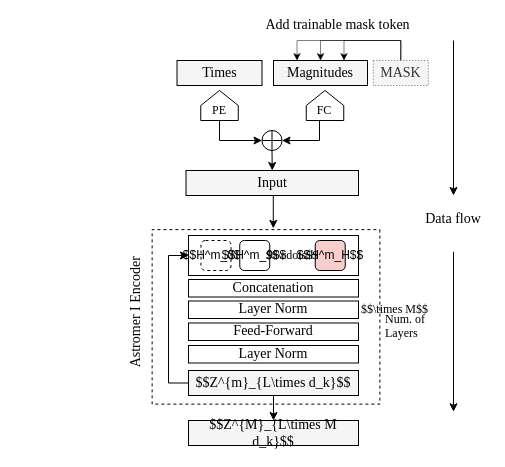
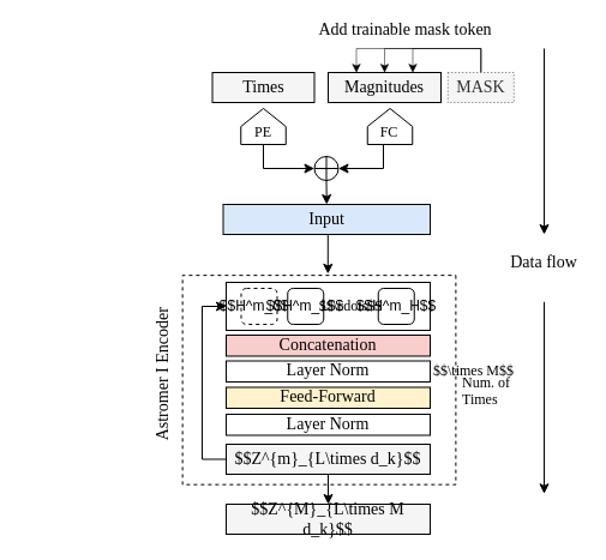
- <mxCell id="34" value="&lt;font style=&quot;font-size: 14px;&quot; face=&quot;Garamond&quot;&gt;Input&lt;/font&gt;" style="rounded=0;whiteSpace=wrap;html=1;rotation=0;fillColor=#f5f5f5;fontColor=#000000;strokeColor=#000000;" parent="1" vertex="1"><mxGeometry x="185.51" y="170" width="172.49" height="25" as="geometry" /></mxCell>
+ <mxCell id="34" value="&lt;font style=&quot;font-size: 14px;&quot; face=&quot;Garamond&quot;&gt;Input&lt;/font&gt;" style="rounded=0;whiteSpace=wrap;html=1;rotation=0;fillColor=#dae8fc;fontColor=#000000;strokeColor=#000000;" parent="1" vertex="1"><mxGeometry x="185.51" y="170" width="172.49" height="25" as="geometry" /></mxCell>
- <mxCell id="5" value="$$H^m_9$$" style="rounded=1;whiteSpace=wrap;html=1;" parent="1" vertex="1"><mxGeometry x="239.25" y="240" width="30" height="30" as="geometry" /></mxCell>
+ <mxCell id="5" value="$$H^m_1$$" style="rounded=1;whiteSpace=wrap;html=1;" parent="1" vertex="1"><mxGeometry x="239.25" y="240" width="30" height="30" as="geometry" /></mxCell>
- <mxCell id="6" value="$$H^m_H$$" style="rounded=1;whiteSpace=wrap;html=1;fillColor=#f8cecc;" parent="1" vertex="1"><mxGeometry x="314.74" y="240" width="30" height="30" as="geometry" /></mxCell>
+ <mxCell id="6" value="$$H^m_H$$" style="rounded=1;whiteSpace=wrap;html=1;" parent="1" vertex="1"><mxGeometry x="314.74" y="240" width="30" height="30" as="geometry" /></mxCell>
- <mxCell id="11" value="&lt;font style=&quot;font-size: 14px;&quot; face=&quot;Garamond&quot;&gt;Concatenation&lt;/font&gt;" style="rounded=0;whiteSpace=wrap;html=1;rotation=0;" parent="1" vertex="1"><mxGeometry x="188" y="279" width="170" height="17.5" as="geometry" /></mxCell>
+ <mxCell id="11" value="&lt;font style=&quot;font-size: 14px;&quot; face=&quot;Garamond&quot;&gt;Concatenation&lt;/font&gt;" style="rounded=0;whiteSpace=wrap;html=1;rotation=0;fillColor=#f8cecc;" parent="1" vertex="1"><mxGeometry x="188" y="279" width="170" height="17.5" as="geometry" /></mxCell>
- <mxCell id="38" value="&lt;div align=&quot;left&quot;&gt;&lt;font face=&quot;Garamond&quot;&gt;Num. of&amp;nbsp;&lt;/font&gt;&lt;/div&gt;&lt;div align=&quot;left&quot;&gt;&lt;font face=&quot;Garamond&quot;&gt;Layers&lt;/font&gt;&lt;/div&gt;" style="text;whiteSpace=wrap;html=1;" parent="1" vertex="1"><mxGeometry x="383" y="304.5" width="90" height="60" as="geometry" /></mxCell>
+ <mxCell id="38" value="&lt;div align=&quot;left&quot;&gt;&lt;font face=&quot;Garamond&quot;&gt;Num. of&amp;nbsp;&lt;/font&gt;&lt;/div&gt;&lt;div align=&quot;left&quot;&gt;&lt;font face=&quot;Garamond&quot;&gt;Times&lt;/font&gt;&lt;/div&gt;" style="text;whiteSpace=wrap;html=1;" parent="1" vertex="1"><mxGeometry x="383" y="304.5" width="90" height="60" as="geometry" /></mxCell>
- <mxCell id="9" value="&lt;font face=&quot;Garamond&quot;&gt;&lt;span style=&quot;font-size: 14px;&quot;&gt;Feed-Forward&lt;/span&gt;&lt;/font&gt;" style="rounded=0;whiteSpace=wrap;html=1;rotation=0;" parent="1" vertex="1"><mxGeometry x="188" y="322.5" width="170" height="17.5" as="geometry" /></mxCell>
+ <mxCell id="9" value="&lt;font face=&quot;Garamond&quot;&gt;&lt;span style=&quot;font-size: 14px;&quot;&gt;Feed-Forward&lt;/span&gt;&lt;/font&gt;" style="rounded=0;whiteSpace=wrap;html=1;rotation=0;fillColor=#fff2cc;" parent="1" vertex="1"><mxGeometry x="188" y="322.5" width="170" height="17.5" as="geometry" /></mxCell>
